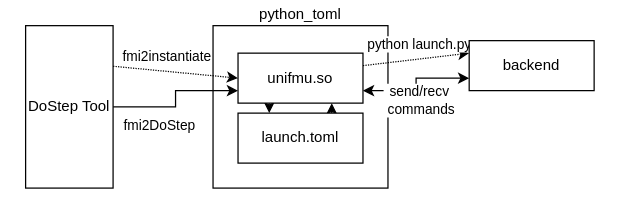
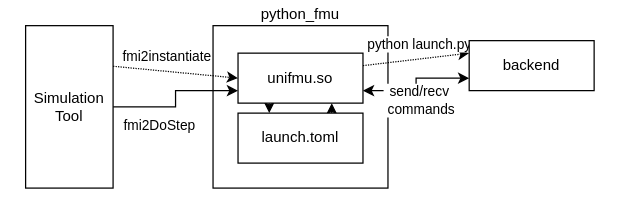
- <mxCell id="2" value="python_toml" style="rounded=0;whiteSpace=wrap;html=1;labelPosition=center;verticalLabelPosition=top;align=center;verticalAlign=bottom;" parent="1" vertex="1"><mxGeometry x="170" y="20" width="140" height="130" as="geometry" /></mxCell>
+ <mxCell id="2" value="python_fmu" style="rounded=0;whiteSpace=wrap;html=1;labelPosition=center;verticalLabelPosition=top;align=center;verticalAlign=bottom;" parent="1" vertex="1"><mxGeometry x="170" y="20" width="140" height="130" as="geometry" /></mxCell>
- <mxCell id="5" value="DoStep Tool" style="rounded=0;whiteSpace=wrap;html=1;" parent="1" vertex="1"><mxGeometry x="20" y="20" width="70" height="130" as="geometry" /></mxCell>
+ <mxCell id="5" value="Simulation Tool" style="rounded=0;whiteSpace=wrap;html=1;" parent="1" vertex="1"><mxGeometry x="20" y="20" width="70" height="130" as="geometry" /></mxCell>
